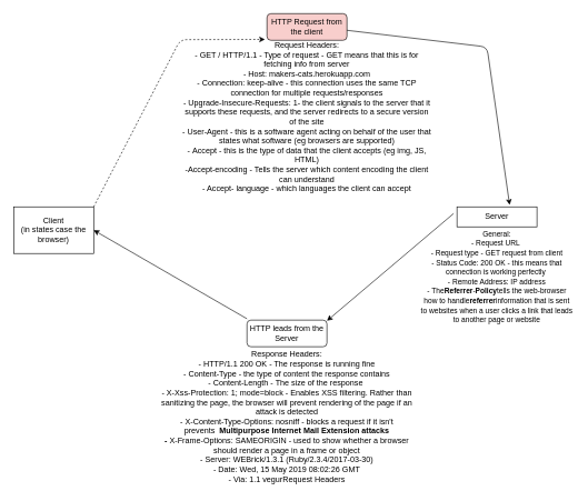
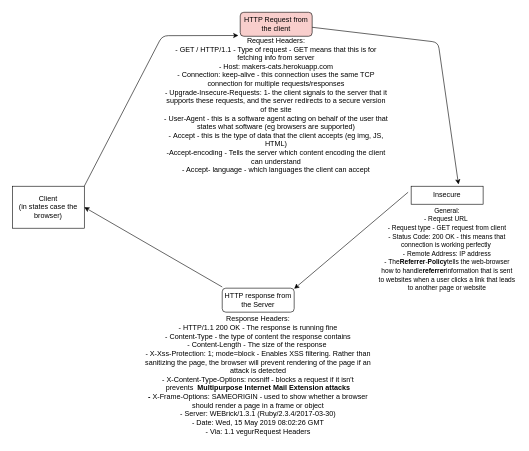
- <mxCell id="4" value="" style="endArrow=classic;html=1;exitX=1;exitY=0;exitDx=0;exitDy=0;exitPerimeter=0;entryX=-0.025;entryY=0.967;entryDx=0;entryDy=0;entryPerimeter=0;dashed=1;" edge="1" parent="1" source="2" target="3"><mxGeometry width="50" height="50" relative="1" as="geometry"><mxPoint x="20" y="360" as="sourcePoint" /><mxPoint x="70" y="310" as="targetPoint" /><Array as="points"><mxPoint x="270" y="59" /></Array></mxGeometry></mxCell>
+ <mxCell id="4" value="" style="endArrow=classic;html=1;exitX=1;exitY=0;exitDx=0;exitDy=0;exitPerimeter=0;entryX=-0.025;entryY=0.967;entryDx=0;entryDy=0;entryPerimeter=0;" edge="1" parent="1" source="2" target="3"><mxGeometry width="50" height="50" relative="1" as="geometry"><mxPoint x="20" y="360" as="sourcePoint" /><mxPoint x="70" y="310" as="targetPoint" /><Array as="points"><mxPoint x="270" y="59" /></Array></mxGeometry></mxCell>
- <mxCell id="6" value="Server" style="rounded=0;whiteSpace=wrap;html=1;" vertex="1" parent="1"><mxGeometry x="685" y="310" width="120" height="30" as="geometry" /></mxCell>
+ <mxCell id="6" value="Insecure" style="rounded=0;whiteSpace=wrap;html=1;" vertex="1" parent="1"><mxGeometry x="685" y="310" width="120" height="30" as="geometry" /></mxCell>
- <mxCell id="9" value="HTTP leads from the Server" style="rounded=1;whiteSpace=wrap;html=1;" vertex="1" parent="1"><mxGeometry x="370" y="480" width="120" height="40" as="geometry" /></mxCell>
+ <mxCell id="9" value="HTTP response from the Server" style="rounded=1;whiteSpace=wrap;html=1;" vertex="1" parent="1"><mxGeometry x="370" y="480" width="120" height="40" as="geometry" /></mxCell>
